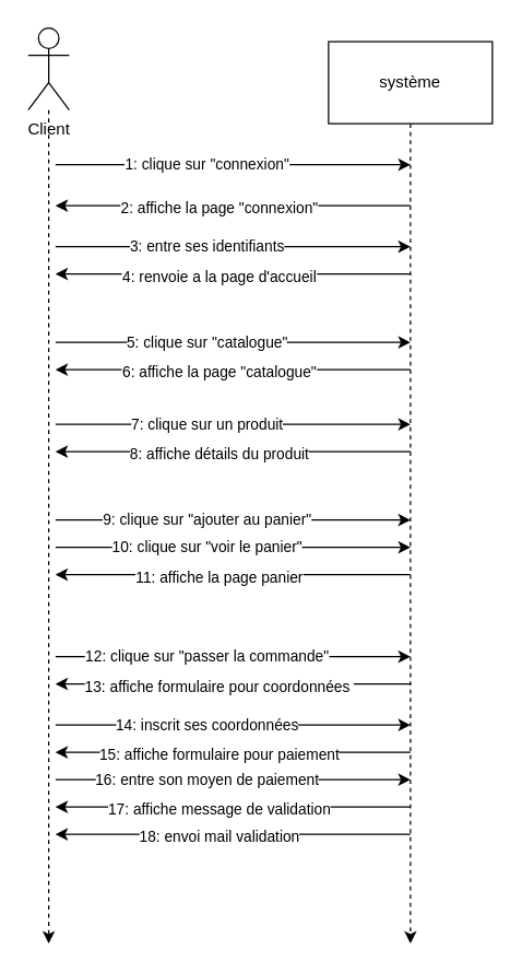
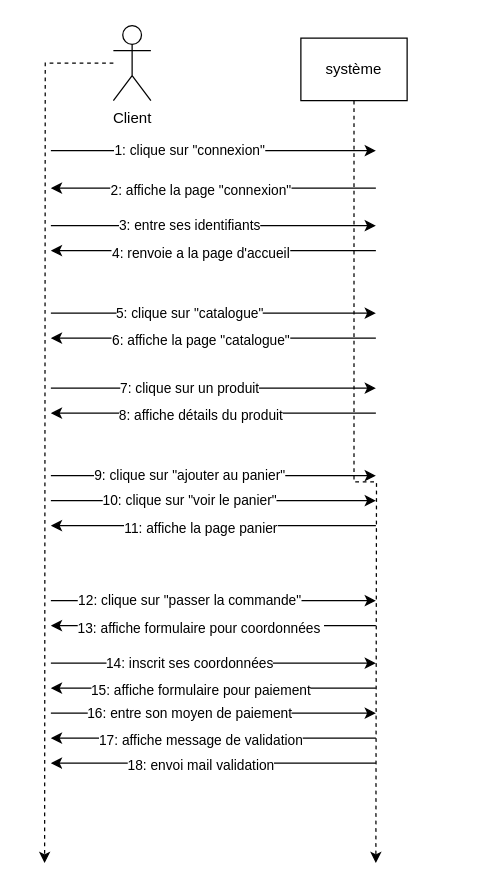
- <mxCell id="3" value="Client" style="shape=umlActor;verticalLabelPosition=bottom;verticalAlign=top;html=1;outlineConnect=0;" vertex="1" parent="1"><mxGeometry x="20" y="20" width="30" height="60" as="geometry" /></mxCell>
+ <mxCell id="3" value="Client" style="shape=umlActor;verticalLabelPosition=bottom;verticalAlign=top;html=1;outlineConnect=0;" vertex="1" parent="1"><mxGeometry x="90" y="20" width="30" height="60" as="geometry" /></mxCell>
- <mxCell id="5" value="système" style="rounded=0;whiteSpace=wrap;html=1;" vertex="1" parent="1"><mxGeometry x="240" y="30" width="120" height="60" as="geometry" /></mxCell>
+ <mxCell id="5" value="système" style="rounded=0;whiteSpace=wrap;html=1;" vertex="1" parent="1"><mxGeometry x="240" y="30" width="85" height="50" as="geometry" /></mxCell>
